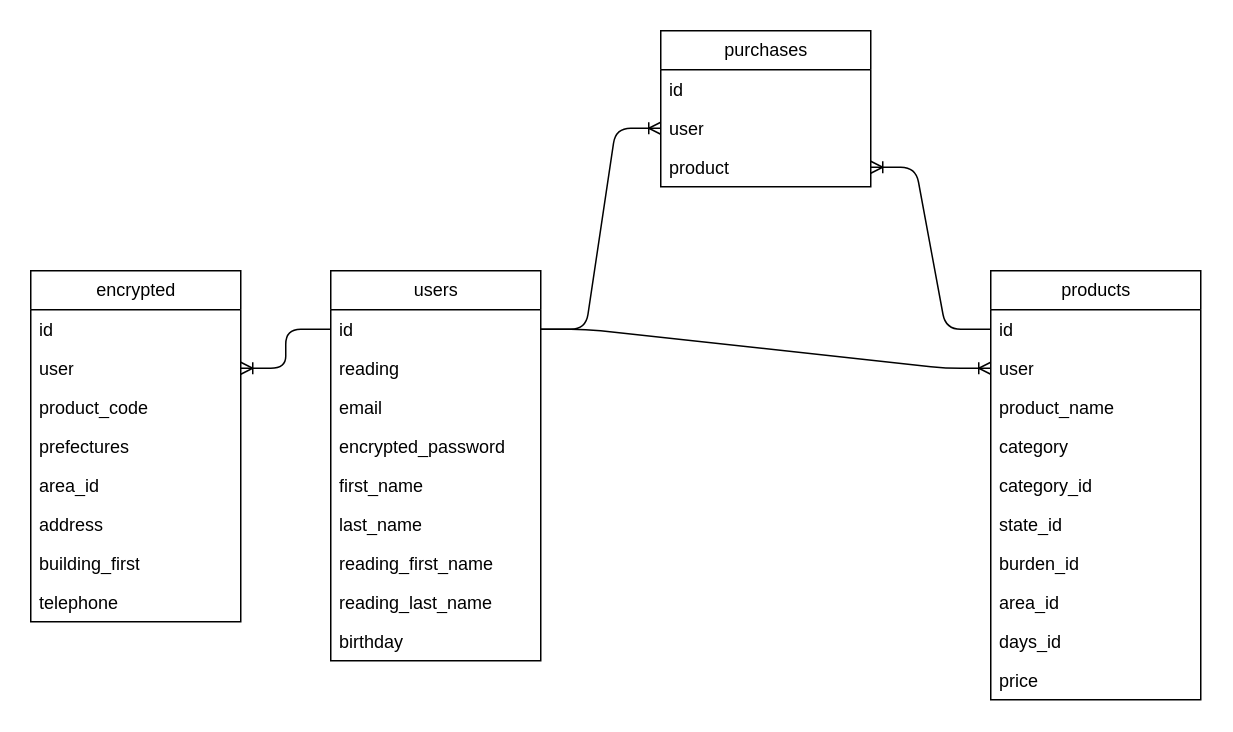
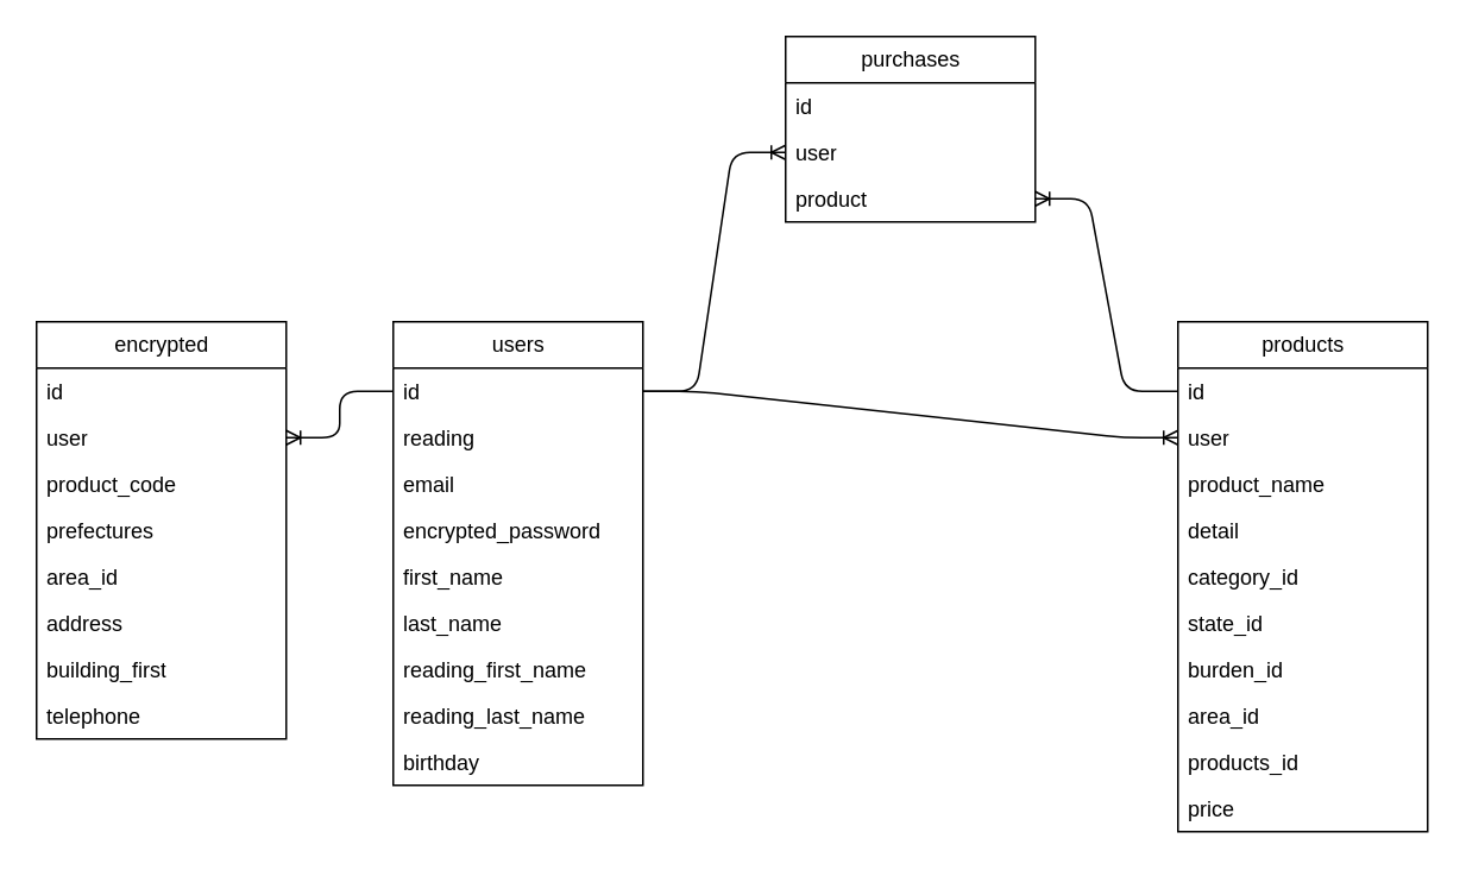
- <mxCell id="16" value="category" style="text;strokeColor=none;fillColor=none;align=left;verticalAlign=top;spacingLeft=4;spacingRight=4;overflow=hidden;rotatable=0;points=[[0,0.5],[1,0.5]];portConstraint=eastwest;whiteSpace=wrap;html=1;" parent="12" vertex="1"><mxGeometry y="104" width="140" height="26" as="geometry" /></mxCell>
+ <mxCell id="16" value="detail" style="text;strokeColor=none;fillColor=none;align=left;verticalAlign=top;spacingLeft=4;spacingRight=4;overflow=hidden;rotatable=0;points=[[0,0.5],[1,0.5]];portConstraint=eastwest;whiteSpace=wrap;html=1;" parent="12" vertex="1"><mxGeometry y="104" width="140" height="26" as="geometry" /></mxCell>
- <mxCell id="21" value="days_id" style="text;strokeColor=none;fillColor=none;align=left;verticalAlign=top;spacingLeft=4;spacingRight=4;overflow=hidden;rotatable=0;points=[[0,0.5],[1,0.5]];portConstraint=eastwest;whiteSpace=wrap;html=1;" parent="12" vertex="1"><mxGeometry y="234" width="140" height="26" as="geometry" /></mxCell>
+ <mxCell id="21" value="products_id" style="text;strokeColor=none;fillColor=none;align=left;verticalAlign=top;spacingLeft=4;spacingRight=4;overflow=hidden;rotatable=0;points=[[0,0.5],[1,0.5]];portConstraint=eastwest;whiteSpace=wrap;html=1;" parent="12" vertex="1"><mxGeometry y="234" width="140" height="26" as="geometry" /></mxCell>
